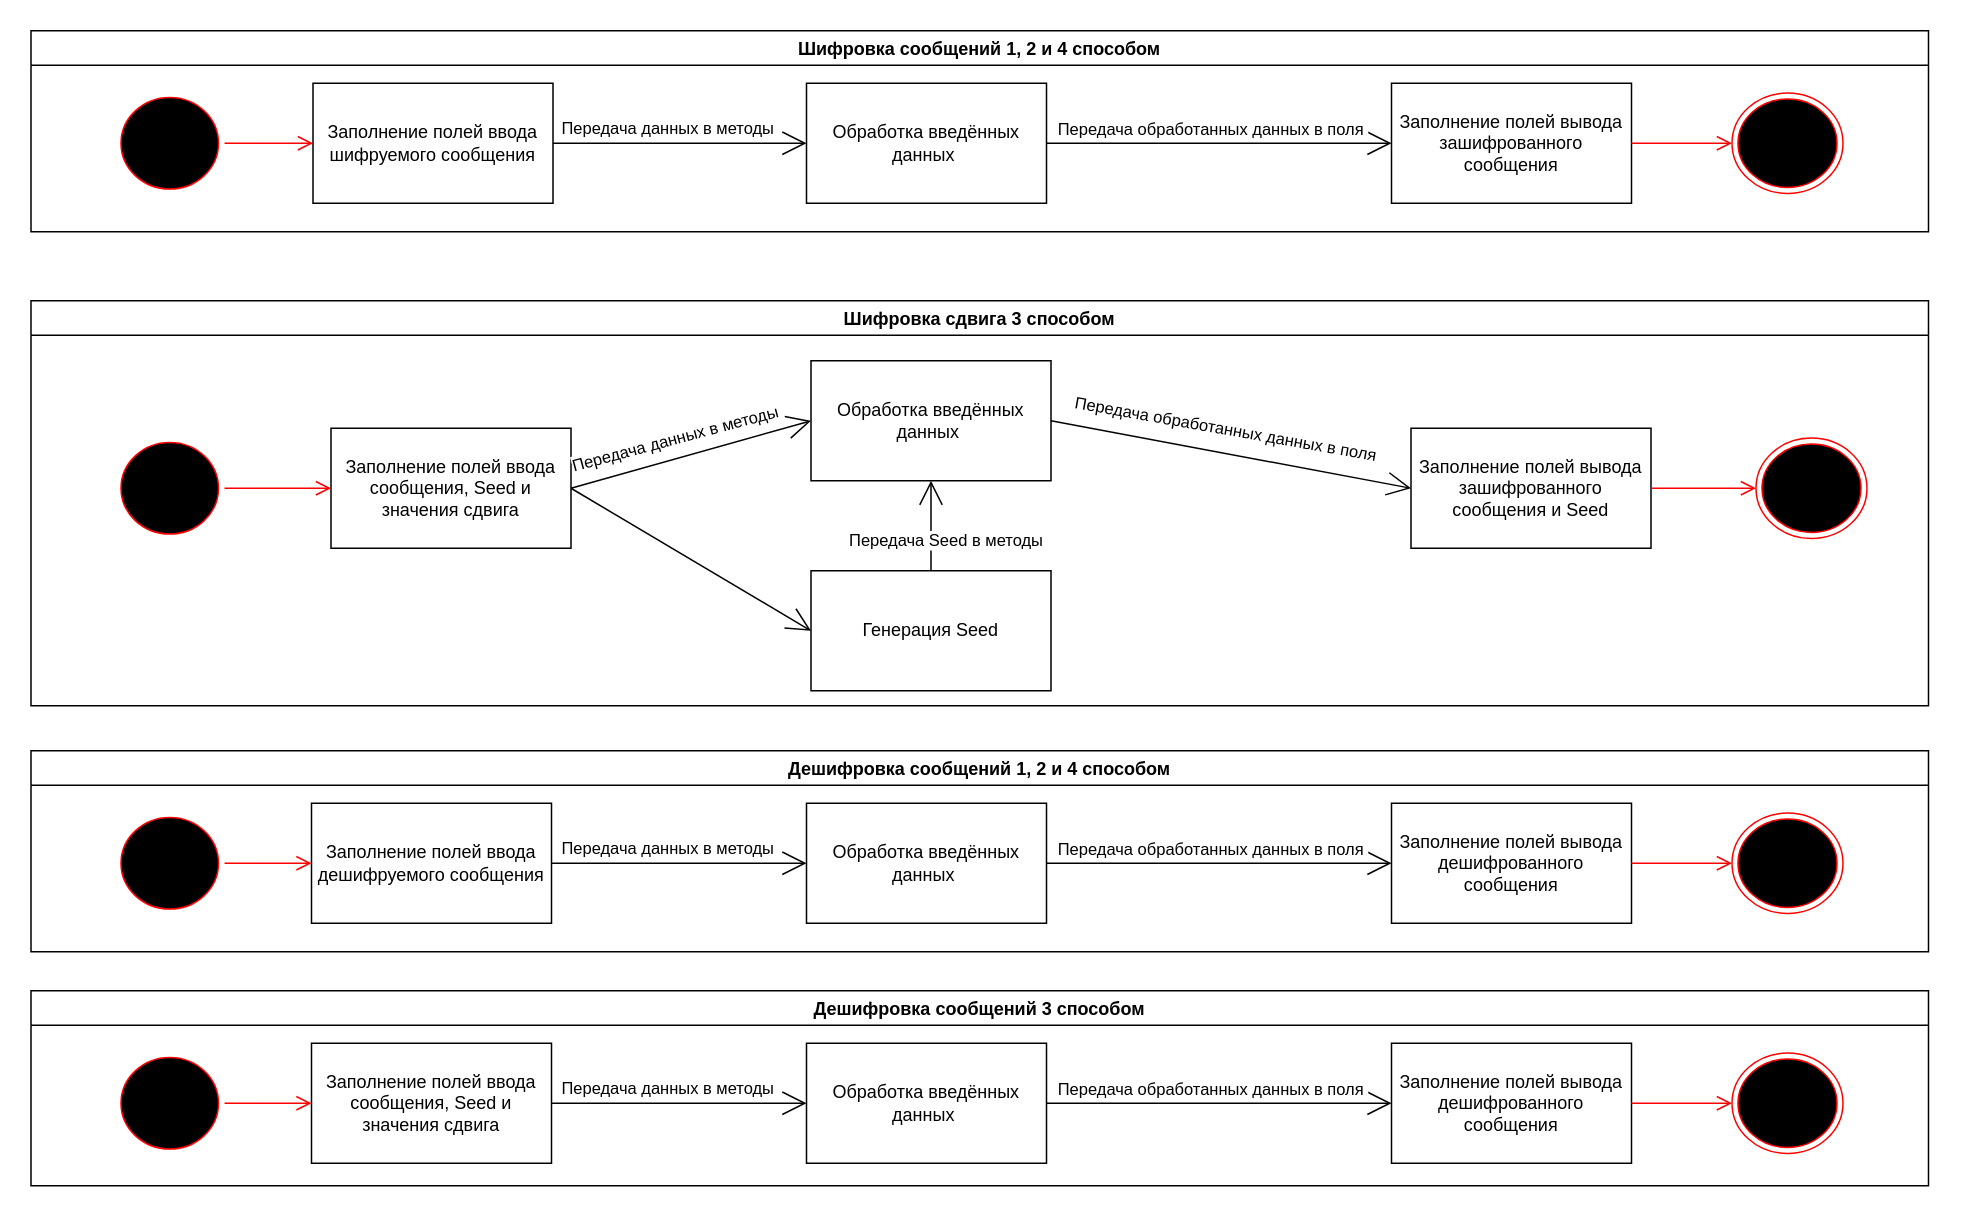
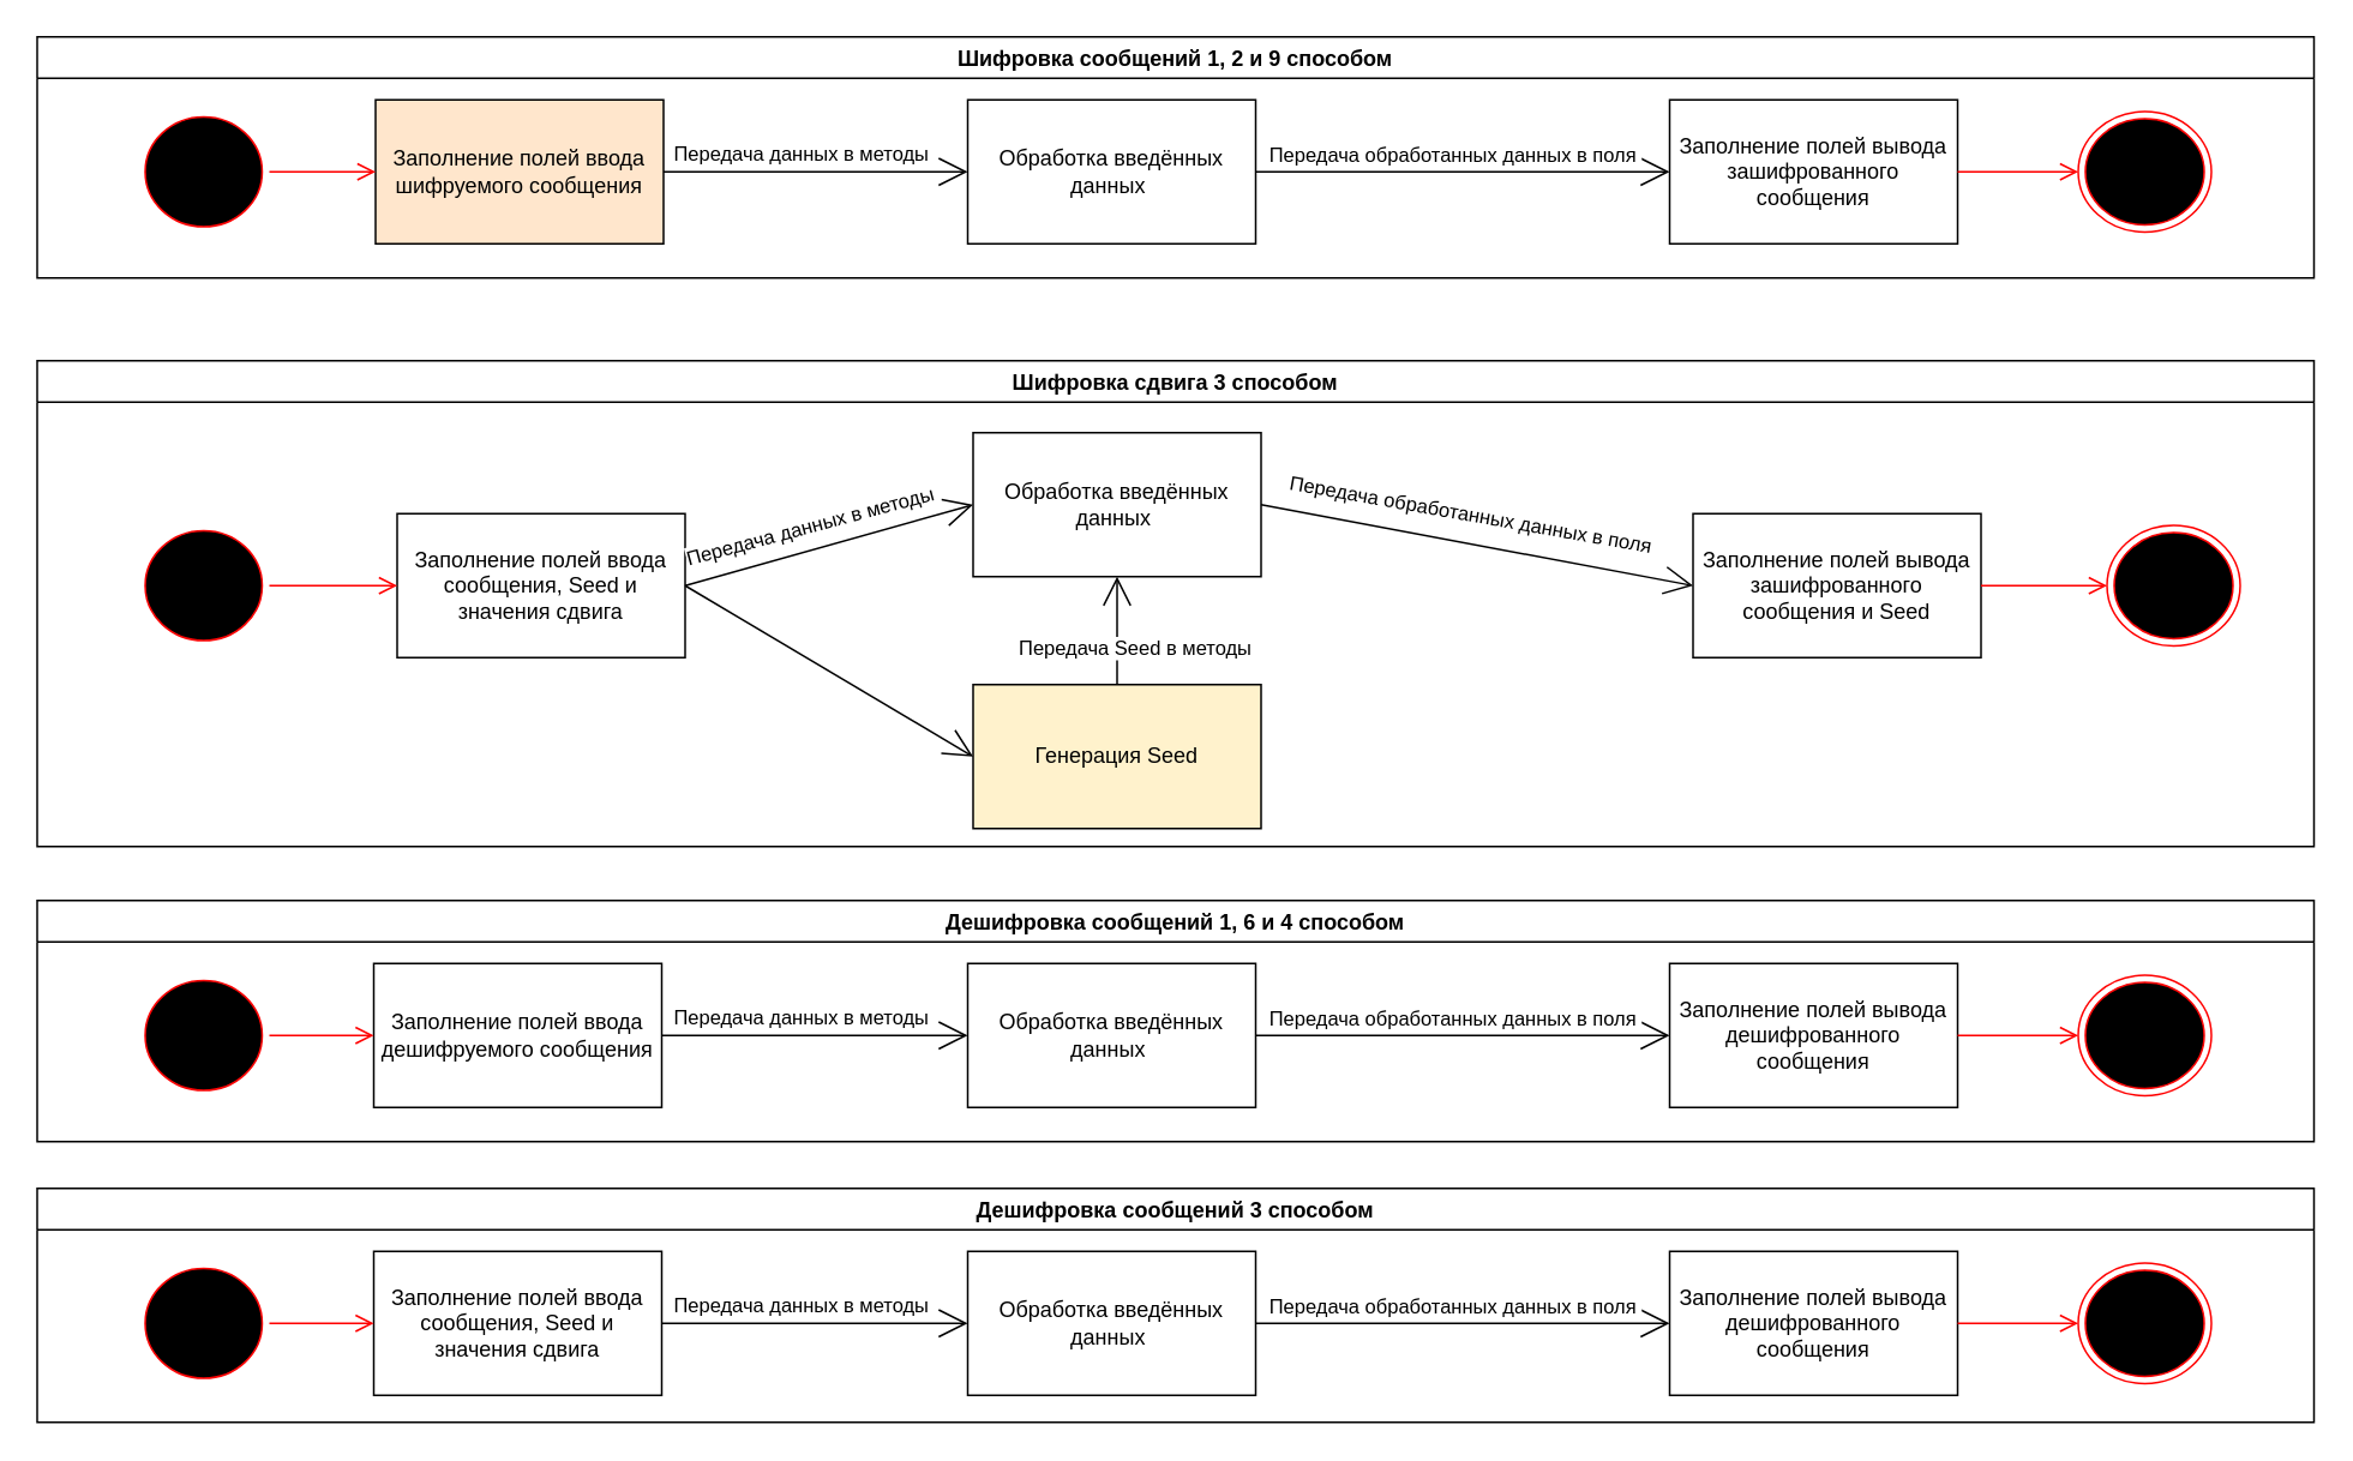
- <mxCell id="2" value="Шифровка сообщений 1, 2 и 4 способом" style="swimlane;" vertex="1" parent="1"><mxGeometry x="20" y="20" width="1265" height="134" as="geometry" /></mxCell>
+ <mxCell id="2" value="Шифровка сообщений 1, 2 и 9 способом" style="swimlane;" vertex="1" parent="1"><mxGeometry x="20" y="20" width="1265" height="134" as="geometry" /></mxCell>
- <mxCell id="5" value="&lt;font style=&quot;vertical-align: inherit;&quot;&gt;&lt;font style=&quot;vertical-align: inherit;&quot;&gt;Заполнение полей ввода шифруемого сообщения&lt;/font&gt;&lt;/font&gt;" style="rounded=0;whiteSpace=wrap;html=1;hachureGap=4;rotation=0;" parent="2" vertex="1"><mxGeometry x="188" y="35" width="160" height="80" as="geometry" /></mxCell>
+ <mxCell id="5" value="&lt;font style=&quot;vertical-align: inherit;&quot;&gt;&lt;font style=&quot;vertical-align: inherit;&quot;&gt;Заполнение полей ввода шифруемого сообщения&lt;/font&gt;&lt;/font&gt;" style="rounded=0;whiteSpace=wrap;html=1;hachureGap=4;rotation=0;fillColor=#ffe6cc;" parent="2" vertex="1"><mxGeometry x="188" y="35" width="160" height="80" as="geometry" /></mxCell>
- <mxCell id="26" value="&lt;font style=&quot;vertical-align: inherit;&quot;&gt;&lt;font style=&quot;vertical-align: inherit;&quot;&gt;&lt;font style=&quot;vertical-align: inherit;&quot;&gt;&lt;font style=&quot;vertical-align: inherit;&quot;&gt;Генерация Seed&lt;/font&gt;&lt;/font&gt;&lt;/font&gt;&lt;/font&gt;" style="rounded=0;whiteSpace=wrap;html=1;hachureGap=4;rotation=0;" vertex="1" parent="14"><mxGeometry x="519.996" y="180.0" width="160" height="80" as="geometry" /></mxCell>
+ <mxCell id="26" value="&lt;font style=&quot;vertical-align: inherit;&quot;&gt;&lt;font style=&quot;vertical-align: inherit;&quot;&gt;&lt;font style=&quot;vertical-align: inherit;&quot;&gt;&lt;font style=&quot;vertical-align: inherit;&quot;&gt;Генерация Seed&lt;/font&gt;&lt;/font&gt;&lt;/font&gt;&lt;/font&gt;" style="rounded=0;whiteSpace=wrap;html=1;hachureGap=4;rotation=0;fillColor=#fff2cc;" vertex="1" parent="14"><mxGeometry x="519.996" y="180.0" width="160" height="80" as="geometry" /></mxCell>
- <mxCell id="30" value="Дешифровка сообщений 1, 2 и 4 способом" style="swimlane;" vertex="1" parent="1"><mxGeometry x="20" y="500" width="1265" height="134" as="geometry" /></mxCell>
+ <mxCell id="30" value="Дешифровка сообщений 1, 6 и 4 способом" style="swimlane;" vertex="1" parent="1"><mxGeometry x="20" y="500" width="1265" height="134" as="geometry" /></mxCell>
